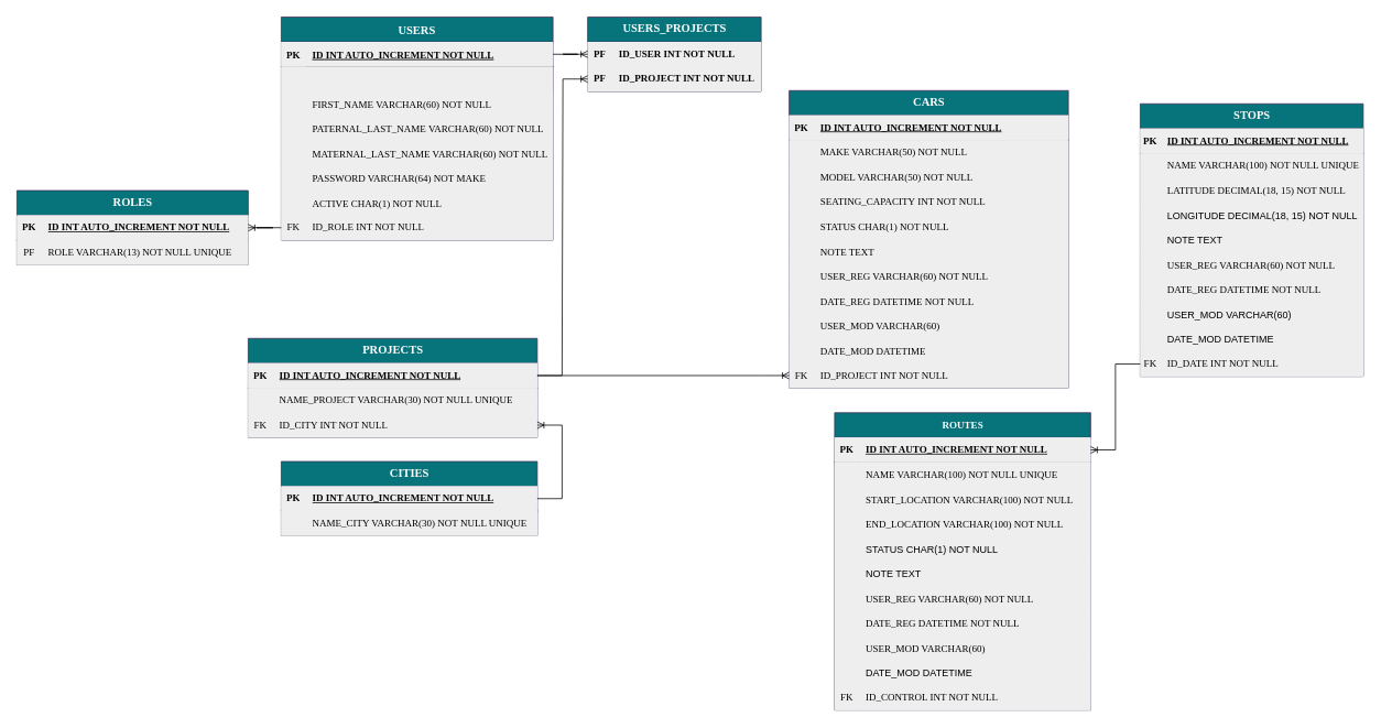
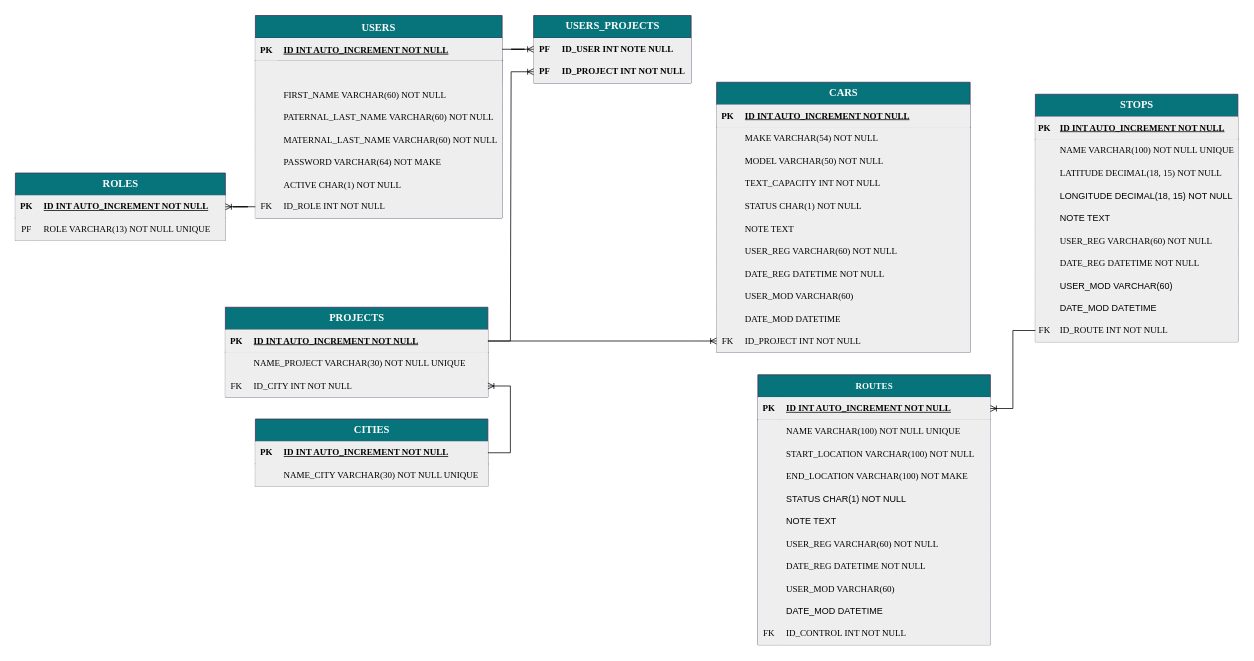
- <mxCell id="56" value="&lt;b&gt;ID_USER INT NOT NULL&lt;/b&gt;" style="shape=partialRectangle;connectable=0;fillColor=#eeeeee;top=0;left=0;bottom=0;right=0;align=left;spacingLeft=6;fontStyle=0;overflow=hidden;whiteSpace=wrap;html=1;strokeColor=#36393d;rounded=0;fontFamily=Poppins;fontSource=https%3A%2F%2Ffonts.googleapis.com%2Fcss%3Ffamily%3DPoppins;" vertex="1" parent="54"><mxGeometry x="30" width="180" height="30" as="geometry"><mxRectangle width="180" height="30" as="alternateBounds" /></mxGeometry></mxCell>
+ <mxCell id="56" value="&lt;b&gt;ID_USER INT NOTE NULL&lt;/b&gt;" style="shape=partialRectangle;connectable=0;fillColor=#eeeeee;top=0;left=0;bottom=0;right=0;align=left;spacingLeft=6;fontStyle=0;overflow=hidden;whiteSpace=wrap;html=1;strokeColor=#36393d;rounded=0;fontFamily=Poppins;fontSource=https%3A%2F%2Ffonts.googleapis.com%2Fcss%3Ffamily%3DPoppins;" vertex="1" parent="54"><mxGeometry x="30" width="180" height="30" as="geometry"><mxRectangle width="180" height="30" as="alternateBounds" /></mxGeometry></mxCell>
- <mxCell id="25" value="MAKE VARCHAR(50) NOT NULL" style="shape=partialRectangle;connectable=0;fillColor=#eeeeee;top=0;left=0;bottom=0;right=0;align=left;spacingLeft=6;overflow=hidden;whiteSpace=wrap;html=1;strokeColor=#36393d;rounded=0;fontFamily=Poppins;fontSource=https%3A%2F%2Ffonts.googleapis.com%2Fcss%3Ffamily%3DPoppins;" vertex="1" parent="23"><mxGeometry x="30" width="308" height="30" as="geometry"><mxRectangle width="308" height="30" as="alternateBounds" /></mxGeometry></mxCell>
+ <mxCell id="25" value="MAKE VARCHAR(54) NOT NULL" style="shape=partialRectangle;connectable=0;fillColor=#eeeeee;top=0;left=0;bottom=0;right=0;align=left;spacingLeft=6;overflow=hidden;whiteSpace=wrap;html=1;strokeColor=#36393d;rounded=0;fontFamily=Poppins;fontSource=https%3A%2F%2Ffonts.googleapis.com%2Fcss%3Ffamily%3DPoppins;" vertex="1" parent="23"><mxGeometry x="30" width="308" height="30" as="geometry"><mxRectangle width="308" height="30" as="alternateBounds" /></mxGeometry></mxCell>
- <mxCell id="31" value="&lt;span style=&quot;text-wrap-mode: nowrap;&quot;&gt;SEATING_CAPACITY&amp;nbsp;INT NOT NULL&lt;/span&gt;" style="shape=partialRectangle;connectable=0;fillColor=#eeeeee;top=0;left=0;bottom=0;right=0;align=left;spacingLeft=6;overflow=hidden;whiteSpace=wrap;html=1;strokeColor=#36393d;rounded=0;fontFamily=Poppins;fontSource=https%3A%2F%2Ffonts.googleapis.com%2Fcss%3Ffamily%3DPoppins;" vertex="1" parent="29"><mxGeometry x="30" width="308" height="30" as="geometry"><mxRectangle width="308" height="30" as="alternateBounds" /></mxGeometry></mxCell>
+ <mxCell id="31" value="&lt;span style=&quot;text-wrap-mode: nowrap;&quot;&gt;TEXT_CAPACITY&amp;nbsp;INT NOT NULL&lt;/span&gt;" style="shape=partialRectangle;connectable=0;fillColor=#eeeeee;top=0;left=0;bottom=0;right=0;align=left;spacingLeft=6;overflow=hidden;whiteSpace=wrap;html=1;strokeColor=#36393d;rounded=0;fontFamily=Poppins;fontSource=https%3A%2F%2Ffonts.googleapis.com%2Fcss%3Ffamily%3DPoppins;" vertex="1" parent="29"><mxGeometry x="30" width="308" height="30" as="geometry"><mxRectangle width="308" height="30" as="alternateBounds" /></mxGeometry></mxCell>
- <mxCell id="160" value="ID_DATE&amp;nbsp;INT NOT NULL" style="shape=partialRectangle;connectable=0;fillColor=#eeeeee;top=0;left=0;bottom=0;right=0;align=left;spacingLeft=6;fontStyle=0;overflow=hidden;whiteSpace=wrap;html=1;strokeColor=#36393d;rounded=0;fontFamily=Poppins;fontSource=https%3A%2F%2Ffonts.googleapis.com%2Fcss%3Ffamily%3DPoppins;" vertex="1" parent="158"><mxGeometry x="25" width="245" height="30" as="geometry"><mxRectangle width="245" height="30" as="alternateBounds" /></mxGeometry></mxCell>
+ <mxCell id="160" value="ID_ROUTE&amp;nbsp;INT NOT NULL" style="shape=partialRectangle;connectable=0;fillColor=#eeeeee;top=0;left=0;bottom=0;right=0;align=left;spacingLeft=6;fontStyle=0;overflow=hidden;whiteSpace=wrap;html=1;strokeColor=#36393d;rounded=0;fontFamily=Poppins;fontSource=https%3A%2F%2Ffonts.googleapis.com%2Fcss%3Ffamily%3DPoppins;" vertex="1" parent="158"><mxGeometry x="25" width="245" height="30" as="geometry"><mxRectangle width="245" height="30" as="alternateBounds" /></mxGeometry></mxCell>
- <mxCell id="108" value="END_LOCATION VARCHAR(100) NOT NULL" style="shape=partialRectangle;connectable=0;fillColor=#eeeeee;top=0;left=0;bottom=0;right=0;align=left;spacingLeft=6;overflow=hidden;strokeColor=#36393d;fontFamily=Poppins;fontSource=https%3A%2F%2Ffonts.googleapis.com%2Fcss%3Ffamily%3DPoppins;" vertex="1" parent="106"><mxGeometry x="30" width="280" height="30" as="geometry"><mxRectangle width="280" height="30" as="alternateBounds" /></mxGeometry></mxCell>
+ <mxCell id="108" value="END_LOCATION VARCHAR(100) NOT MAKE" style="shape=partialRectangle;connectable=0;fillColor=#eeeeee;top=0;left=0;bottom=0;right=0;align=left;spacingLeft=6;overflow=hidden;strokeColor=#36393d;fontFamily=Poppins;fontSource=https%3A%2F%2Ffonts.googleapis.com%2Fcss%3Ffamily%3DPoppins;" vertex="1" parent="106"><mxGeometry x="30" width="280" height="30" as="geometry"><mxRectangle width="280" height="30" as="alternateBounds" /></mxGeometry></mxCell>
